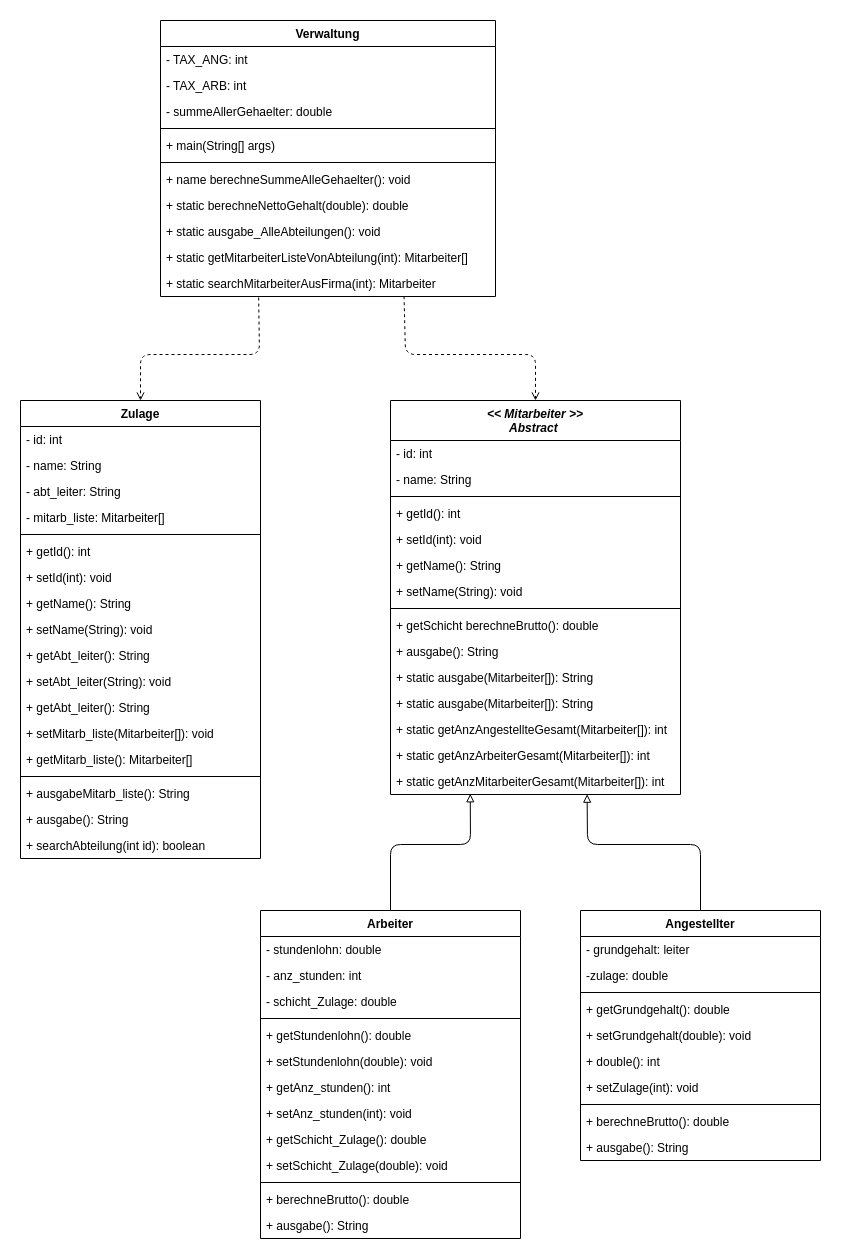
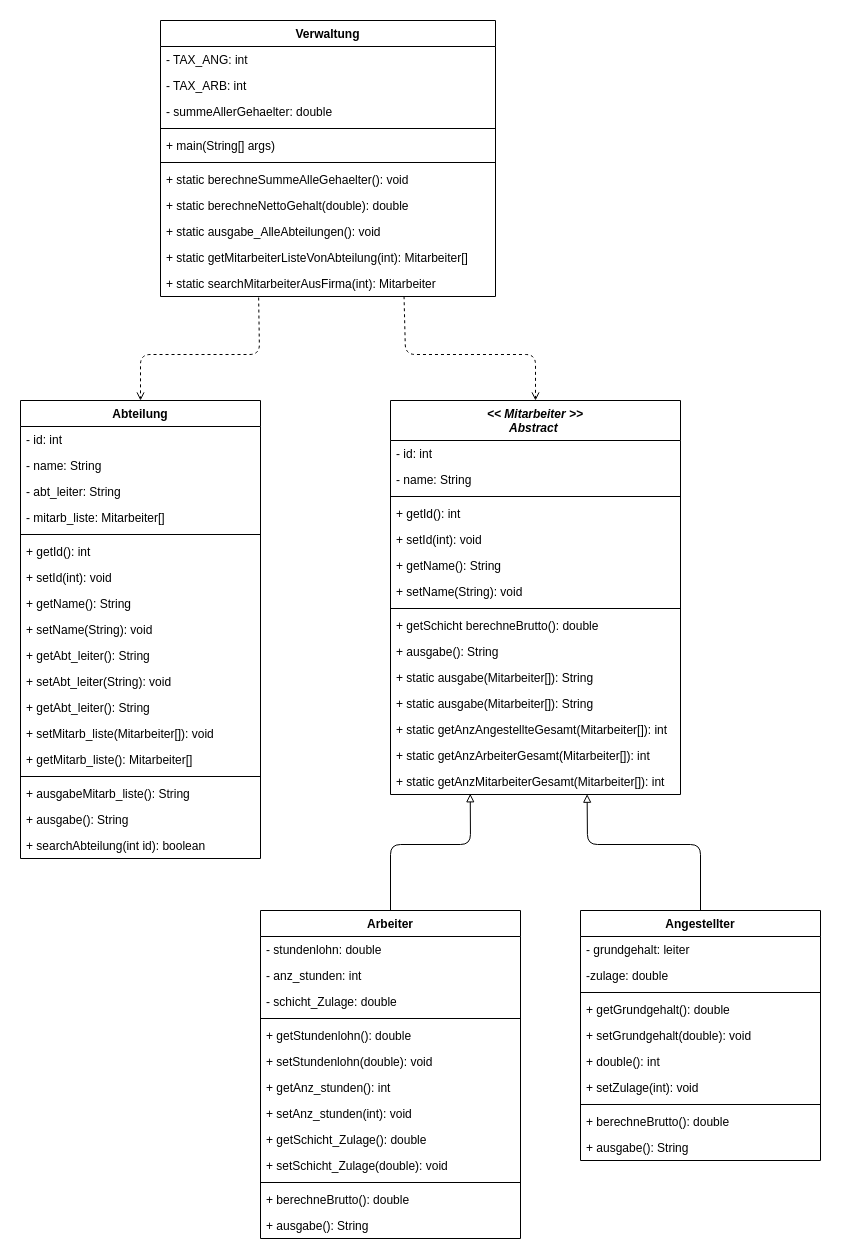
- <mxCell id="54" value="+ name berechneSummeAlleGehaelter(): void" style="text;strokeColor=none;fillColor=none;align=left;verticalAlign=top;spacingLeft=4;spacingRight=4;overflow=hidden;rotatable=0;points=[[0,0.5],[1,0.5]];portConstraint=eastwest;" parent="47" vertex="1"><mxGeometry y="146" width="335" height="26" as="geometry" /></mxCell>
+ <mxCell id="54" value="+ static berechneSummeAlleGehaelter(): void" style="text;strokeColor=none;fillColor=none;align=left;verticalAlign=top;spacingLeft=4;spacingRight=4;overflow=hidden;rotatable=0;points=[[0,0.5],[1,0.5]];portConstraint=eastwest;" parent="47" vertex="1"><mxGeometry y="146" width="335" height="26" as="geometry" /></mxCell>
- <mxCell id="59" value="Zulage" style="swimlane;fontStyle=1;align=center;verticalAlign=top;childLayout=stackLayout;horizontal=1;startSize=26;horizontalStack=0;resizeParent=1;resizeParentMax=0;resizeLast=0;collapsible=1;marginBottom=0;" vertex="1" parent="1"><mxGeometry x="20" y="400" width="240" height="458" as="geometry" /></mxCell>
+ <mxCell id="59" value="Abteilung" style="swimlane;fontStyle=1;align=center;verticalAlign=top;childLayout=stackLayout;horizontal=1;startSize=26;horizontalStack=0;resizeParent=1;resizeParentMax=0;resizeLast=0;collapsible=1;marginBottom=0;" vertex="1" parent="1"><mxGeometry x="20" y="400" width="240" height="458" as="geometry" /></mxCell>
